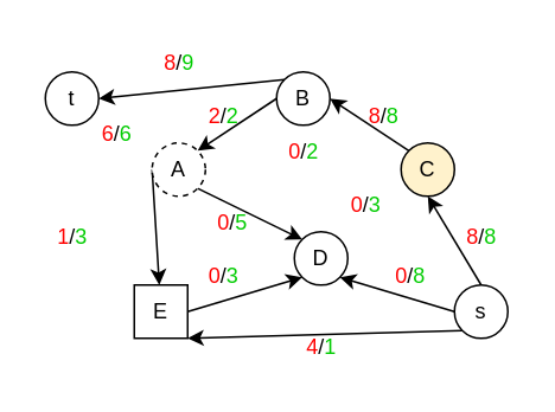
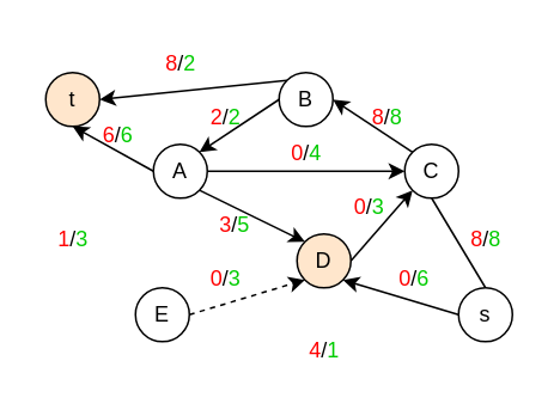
- <mxCell id="23" value="&lt;font color=&quot;#ff0000&quot;&gt;8&lt;/font&gt;/&lt;font color=&quot;#00cc00&quot;&gt;9&lt;/font&gt;" style="text;html=1;align=center;verticalAlign=middle;resizable=0;points=[];autosize=1;strokeColor=none;fillColor=none;" vertex="1" parent="1"><mxGeometry x="80" y="20" width="40" height="30" as="geometry" /></mxCell>
+ <mxCell id="23" value="&lt;font color=&quot;#ff0000&quot;&gt;8&lt;/font&gt;/&lt;font color=&quot;#00cc00&quot;&gt;2&lt;/font&gt;" style="text;html=1;align=center;verticalAlign=middle;resizable=0;points=[];autosize=1;strokeColor=none;fillColor=none;" vertex="1" parent="1"><mxGeometry x="80" y="20" width="40" height="30" as="geometry" /></mxCell>
- <mxCell id="19" value="t" style="ellipse;whiteSpace=wrap;html=1;aspect=fixed;" vertex="1" parent="1"><mxGeometry x="25" y="40" width="30" height="30" as="geometry" /></mxCell>
+ <mxCell id="19" value="t" style="ellipse;whiteSpace=wrap;html=1;aspect=fixed;fillColor=#ffe6cc;" vertex="1" parent="1"><mxGeometry x="25" y="40" width="30" height="30" as="geometry" /></mxCell>
- <mxCell id="28" value="&lt;font color=&quot;#ff0000&quot;&gt;0&lt;/font&gt;/&lt;font color=&quot;#00cc00&quot;&gt;2&lt;/font&gt;" style="text;html=1;align=center;verticalAlign=middle;resizable=0;points=[];autosize=1;strokeColor=none;fillColor=none;" vertex="1" parent="1"><mxGeometry x="150" y="70" width="40" height="30" as="geometry" /></mxCell>
+ <mxCell id="28" value="&lt;font color=&quot;#ff0000&quot;&gt;0&lt;/font&gt;/&lt;font color=&quot;#00cc00&quot;&gt;4&lt;/font&gt;" style="text;html=1;align=center;verticalAlign=middle;resizable=0;points=[];autosize=1;strokeColor=none;fillColor=none;" vertex="1" parent="1"><mxGeometry x="150" y="70" width="40" height="30" as="geometry" /></mxCell>
- <mxCell id="5" value="A" style="ellipse;whiteSpace=wrap;html=1;aspect=fixed;dashed=1;" vertex="1" parent="1"><mxGeometry x="85" y="80" width="30" height="30" as="geometry" /></mxCell>
+ <mxCell id="5" value="A" style="ellipse;whiteSpace=wrap;html=1;aspect=fixed;" vertex="1" parent="1"><mxGeometry x="85" y="80" width="30" height="30" as="geometry" /></mxCell>
+ <mxCell id="2" style="rounded=0;orthogonalLoop=1;jettySize=auto;html=1;exitX=1;exitY=0.5;exitDx=0;exitDy=0;entryX=0;entryY=0.5;entryDx=0;entryDy=0;" edge="1" parent="1" source="5" target="10"><mxGeometry relative="1" as="geometry" /></mxCell>
- <mxCell id="10" value="C" style="ellipse;whiteSpace=wrap;html=1;aspect=fixed;fillColor=#fff2cc;" vertex="1" parent="1"><mxGeometry x="225" y="80" width="30" height="30" as="geometry" /></mxCell>
+ <mxCell id="10" value="C" style="ellipse;whiteSpace=wrap;html=1;aspect=fixed;" vertex="1" parent="1"><mxGeometry x="225" y="80" width="30" height="30" as="geometry" /></mxCell>
- <mxCell id="15" style="rounded=0;orthogonalLoop=1;jettySize=auto;html=1;exitX=0.5;exitY=0;exitDx=0;exitDy=0;entryX=0.5;entryY=1;entryDx=0;entryDy=0;" edge="1" parent="1" source="18" target="10"><mxGeometry relative="1" as="geometry" /></mxCell>
+ <mxCell id="15" style="rounded=0;orthogonalLoop=1;jettySize=auto;html=1;exitX=0.5;exitY=0;exitDx=0;exitDy=0;entryX=0.5;entryY=1;entryDx=0;entryDy=0;endArrow=none;" edge="1" parent="1" source="18" target="10"><mxGeometry relative="1" as="geometry" /></mxCell>
- <mxCell id="4" style="rounded=0;orthogonalLoop=1;jettySize=auto;html=1;exitX=0;exitY=0.5;exitDx=0;exitDy=0;" edge="1" parent="1" source="5" target="12"><mxGeometry relative="1" as="geometry" /></mxCell>
+ <mxCell id="4" style="rounded=0;orthogonalLoop=1;jettySize=auto;html=1;exitX=0;exitY=0.5;exitDx=0;exitDy=0;entryX=0.5;entryY=1;entryDx=0;entryDy=0;" edge="1" parent="1" source="5" target="19"><mxGeometry relative="1" as="geometry" /></mxCell>
- <mxCell id="30" value="&lt;font color=&quot;#ff0000&quot;&gt;0&lt;/font&gt;/&lt;font color=&quot;#00cc00&quot;&gt;5&lt;/font&gt;" style="text;html=1;align=center;verticalAlign=middle;resizable=0;points=[];autosize=1;strokeColor=none;fillColor=none;" vertex="1" parent="1"><mxGeometry x="110" y="110" width="40" height="30" as="geometry" /></mxCell>
+ <mxCell id="30" value="&lt;font color=&quot;#ff0000&quot;&gt;3&lt;/font&gt;/&lt;font color=&quot;#00cc00&quot;&gt;5&lt;/font&gt;" style="text;html=1;align=center;verticalAlign=middle;resizable=0;points=[];autosize=1;strokeColor=none;fillColor=none;" vertex="1" parent="1"><mxGeometry x="110" y="110" width="40" height="30" as="geometry" /></mxCell>
+ <mxCell id="13" style="rounded=0;orthogonalLoop=1;jettySize=auto;html=1;exitX=1;exitY=0.5;exitDx=0;exitDy=0;entryX=0;entryY=1;entryDx=0;entryDy=0;" edge="1" parent="1" source="14" target="10"><mxGeometry relative="1" as="geometry" /></mxCell>
- <mxCell id="14" value="D" style="ellipse;whiteSpace=wrap;html=1;aspect=fixed;" vertex="1" parent="1"><mxGeometry x="165" y="130" width="30" height="30" as="geometry" /></mxCell>
+ <mxCell id="14" value="D" style="ellipse;whiteSpace=wrap;html=1;aspect=fixed;fillColor=#ffe6cc;" vertex="1" parent="1"><mxGeometry x="165" y="130" width="30" height="30" as="geometry" /></mxCell>
- <mxCell id="21" value="&lt;font color=&quot;#ff0000&quot;&gt;0&lt;/font&gt;/&lt;font color=&quot;#00cc00&quot;&gt;8&lt;/font&gt;" style="text;html=1;align=center;verticalAlign=middle;resizable=0;points=[];autosize=1;strokeColor=none;fillColor=none;" vertex="1" parent="1"><mxGeometry x="210" y="140" width="40" height="30" as="geometry" /></mxCell>
+ <mxCell id="21" value="&lt;font color=&quot;#ff0000&quot;&gt;0&lt;/font&gt;/&lt;font color=&quot;#00cc00&quot;&gt;6&lt;/font&gt;" style="text;html=1;align=center;verticalAlign=middle;resizable=0;points=[];autosize=1;strokeColor=none;fillColor=none;" vertex="1" parent="1"><mxGeometry x="210" y="140" width="40" height="30" as="geometry" /></mxCell>
- <mxCell id="11" style="rounded=0;orthogonalLoop=1;jettySize=auto;html=1;exitX=1;exitY=0.5;exitDx=0;exitDy=0;entryX=0;entryY=1;entryDx=0;entryDy=0;" edge="1" parent="1" source="12" target="14"><mxGeometry relative="1" as="geometry" /></mxCell>
+ <mxCell id="11" style="rounded=0;orthogonalLoop=1;jettySize=auto;html=1;exitX=1;exitY=0.5;exitDx=0;exitDy=0;entryX=0;entryY=1;entryDx=0;entryDy=0;dashed=1;" edge="1" parent="1" source="12" target="14"><mxGeometry relative="1" as="geometry" /></mxCell>
- <mxCell id="12" value="E" style="whiteSpace=wrap;html=1;aspect=fixed;rounded=0;" vertex="1" parent="1"><mxGeometry x="75" y="160" width="30" height="30" as="geometry" /></mxCell>
+ <mxCell id="12" value="E" style="ellipse;whiteSpace=wrap;html=1;aspect=fixed;" vertex="1" parent="1"><mxGeometry x="75" y="160" width="30" height="30" as="geometry" /></mxCell>
- <mxCell id="17" style="rounded=0;orthogonalLoop=1;jettySize=auto;html=1;exitX=0;exitY=1;exitDx=0;exitDy=0;entryX=1;entryY=1;entryDx=0;entryDy=0;" edge="1" parent="1" source="18" target="12"><mxGeometry relative="1" as="geometry" /></mxCell>
